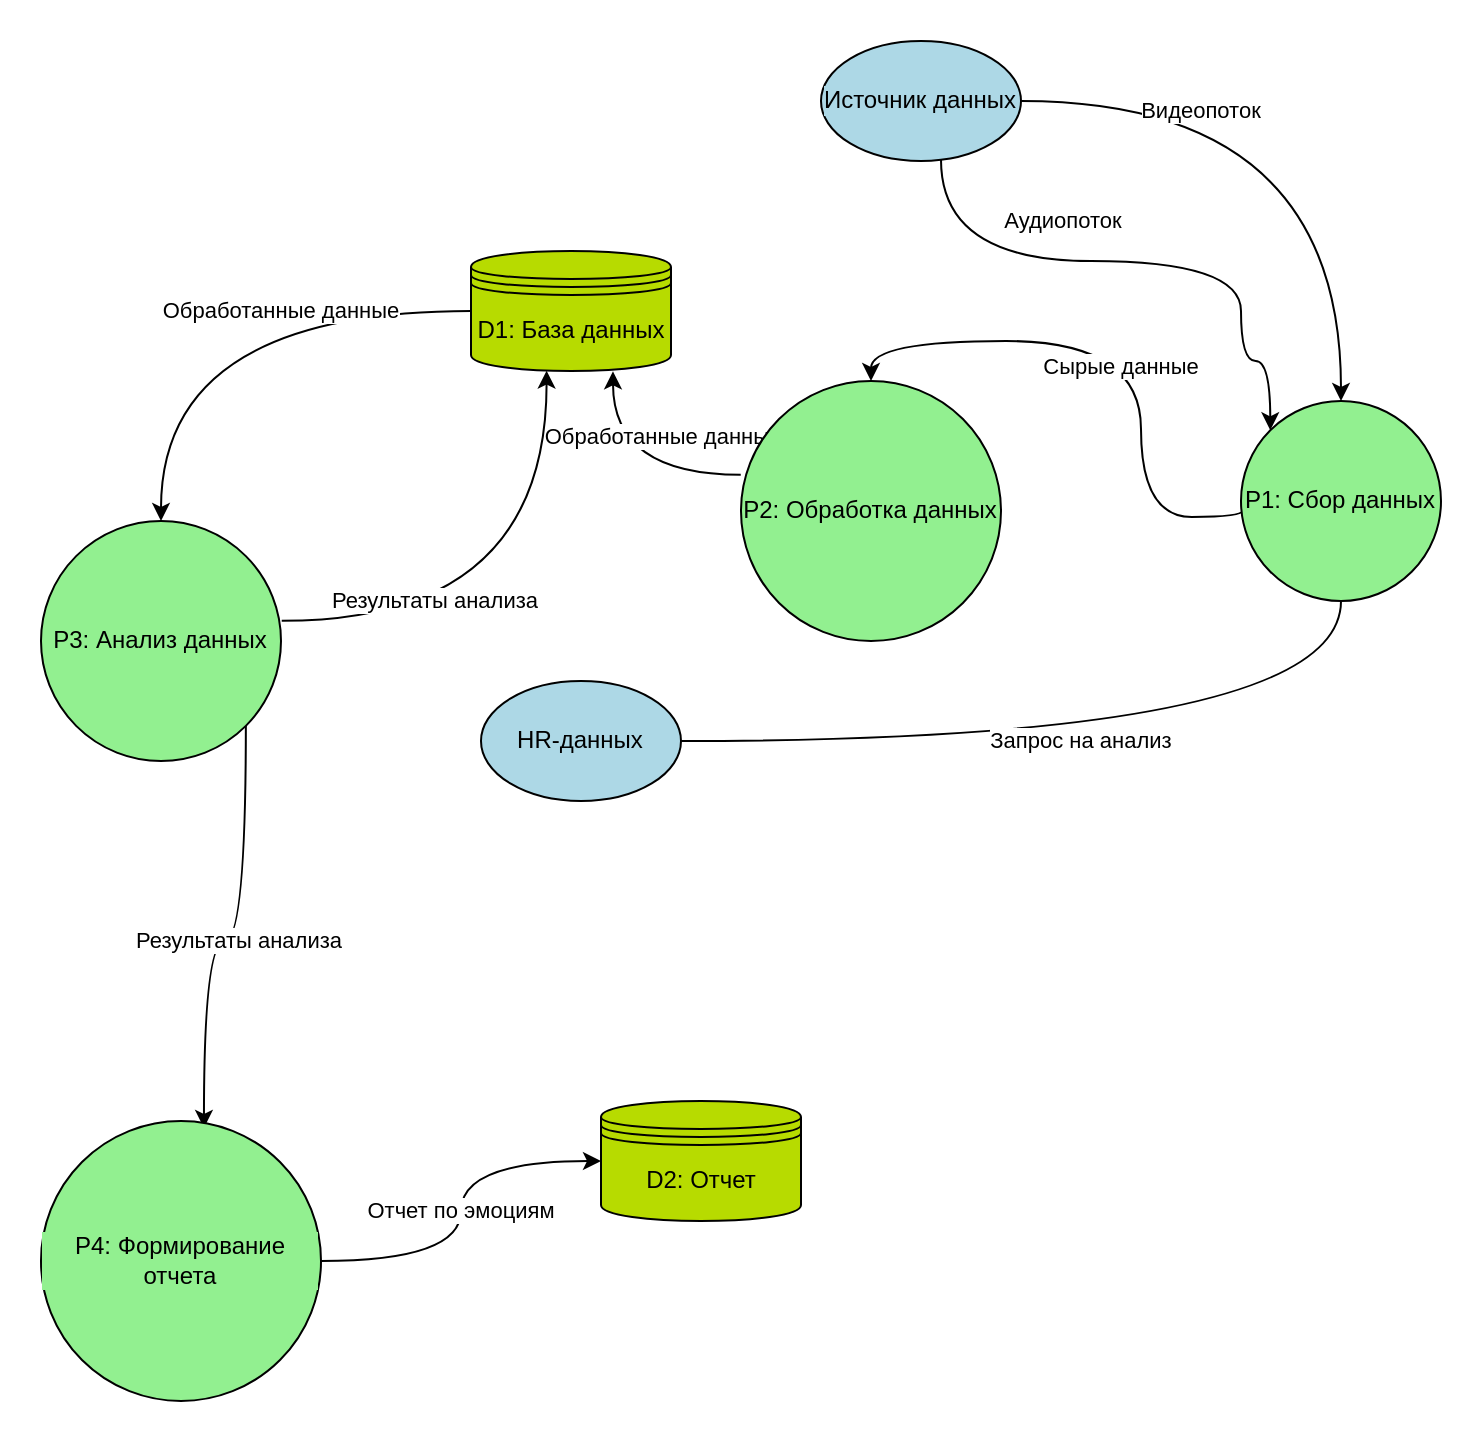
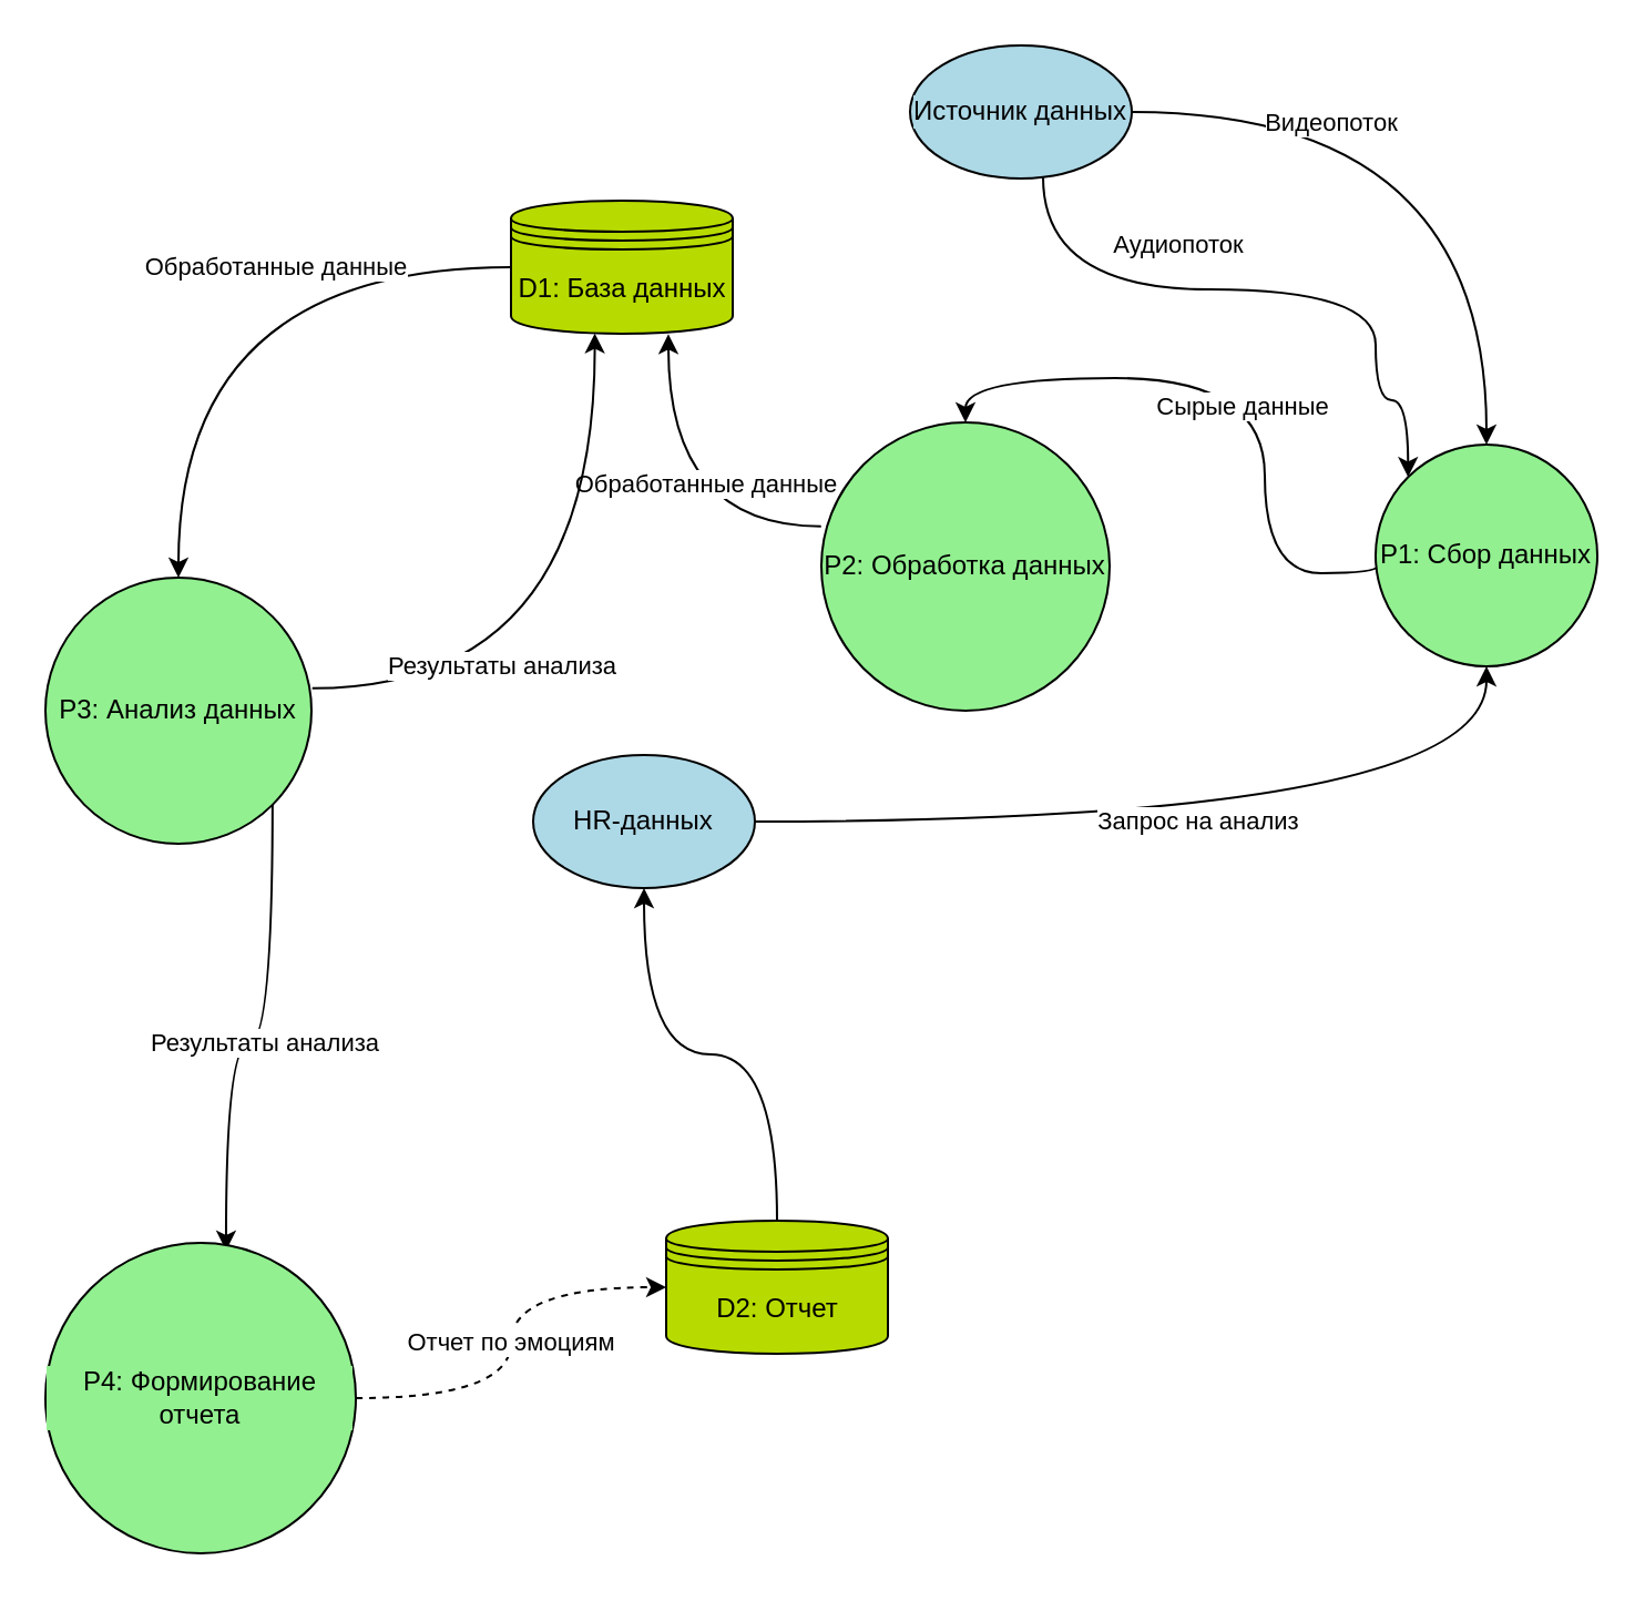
- <mxCell id="2" value="D1: База данных" style="shape=datastore;html=1;labelBackgroundColor=light-dark(#b7db00, #ededed);fillColor=light-dark(#b7db00, #ededed);" parent="1" vertex="1"><mxGeometry x="235" y="125" width="100" height="60" as="geometry" /></mxCell>
+ <mxCell id="2" value="D1: База данных" style="shape=datastore;html=1;labelBackgroundColor=light-dark(#b7db00, #ededed);fillColor=light-dark(#b7db00, #ededed);" parent="1" vertex="1"><mxGeometry x="230" y="90" width="100" height="60" as="geometry" /></mxCell>
- <mxCell id="4" value="Запрос на анализ" style="edgeStyle=orthogonalEdgeStyle;html=1;curved=1;entryX=0.5;entryY=1;entryDx=0;entryDy=0;endArrow=none;" parent="1" source="14" target="15" edge="1"><mxGeometry relative="1" as="geometry"><mxPoint x="320" y="390" as="sourcePoint" /><mxPoint x="660" y="210" as="targetPoint" /></mxGeometry></mxCell>
+ <mxCell id="4" value="Запрос на анализ" style="edgeStyle=orthogonalEdgeStyle;html=1;curved=1;entryX=0.5;entryY=1;entryDx=0;entryDy=0;" parent="1" source="14" target="15" edge="1"><mxGeometry relative="1" as="geometry"><mxPoint x="320" y="390" as="sourcePoint" /><mxPoint x="660" y="210" as="targetPoint" /></mxGeometry></mxCell>
+ <mxCell id="13" value="" style="edgeStyle=orthogonalEdgeStyle;html=1;curved=1;" parent="1" source="3" target="14" edge="1"><mxGeometry relative="1" as="geometry"><mxPoint x="290" y="550" as="sourcePoint" /><mxPoint x="270" y="420" as="targetPoint" /></mxGeometry></mxCell>
- <mxCell id="11" value="Отчет по эмоциям" style="edgeStyle=orthogonalEdgeStyle;html=1;curved=1;exitX=1;exitY=0.5;exitDx=0;exitDy=0;" parent="1" source="18" target="3" edge="1"><mxGeometry relative="1" as="geometry"><mxPoint x="80" y="600" as="sourcePoint" /></mxGeometry></mxCell>
+ <mxCell id="11" value="Отчет по эмоциям" style="edgeStyle=orthogonalEdgeStyle;html=1;curved=1;exitX=1;exitY=0.5;exitDx=0;exitDy=0;dashed=1;" parent="1" source="18" target="3" edge="1"><mxGeometry relative="1" as="geometry"><mxPoint x="80" y="600" as="sourcePoint" /></mxGeometry></mxCell>
